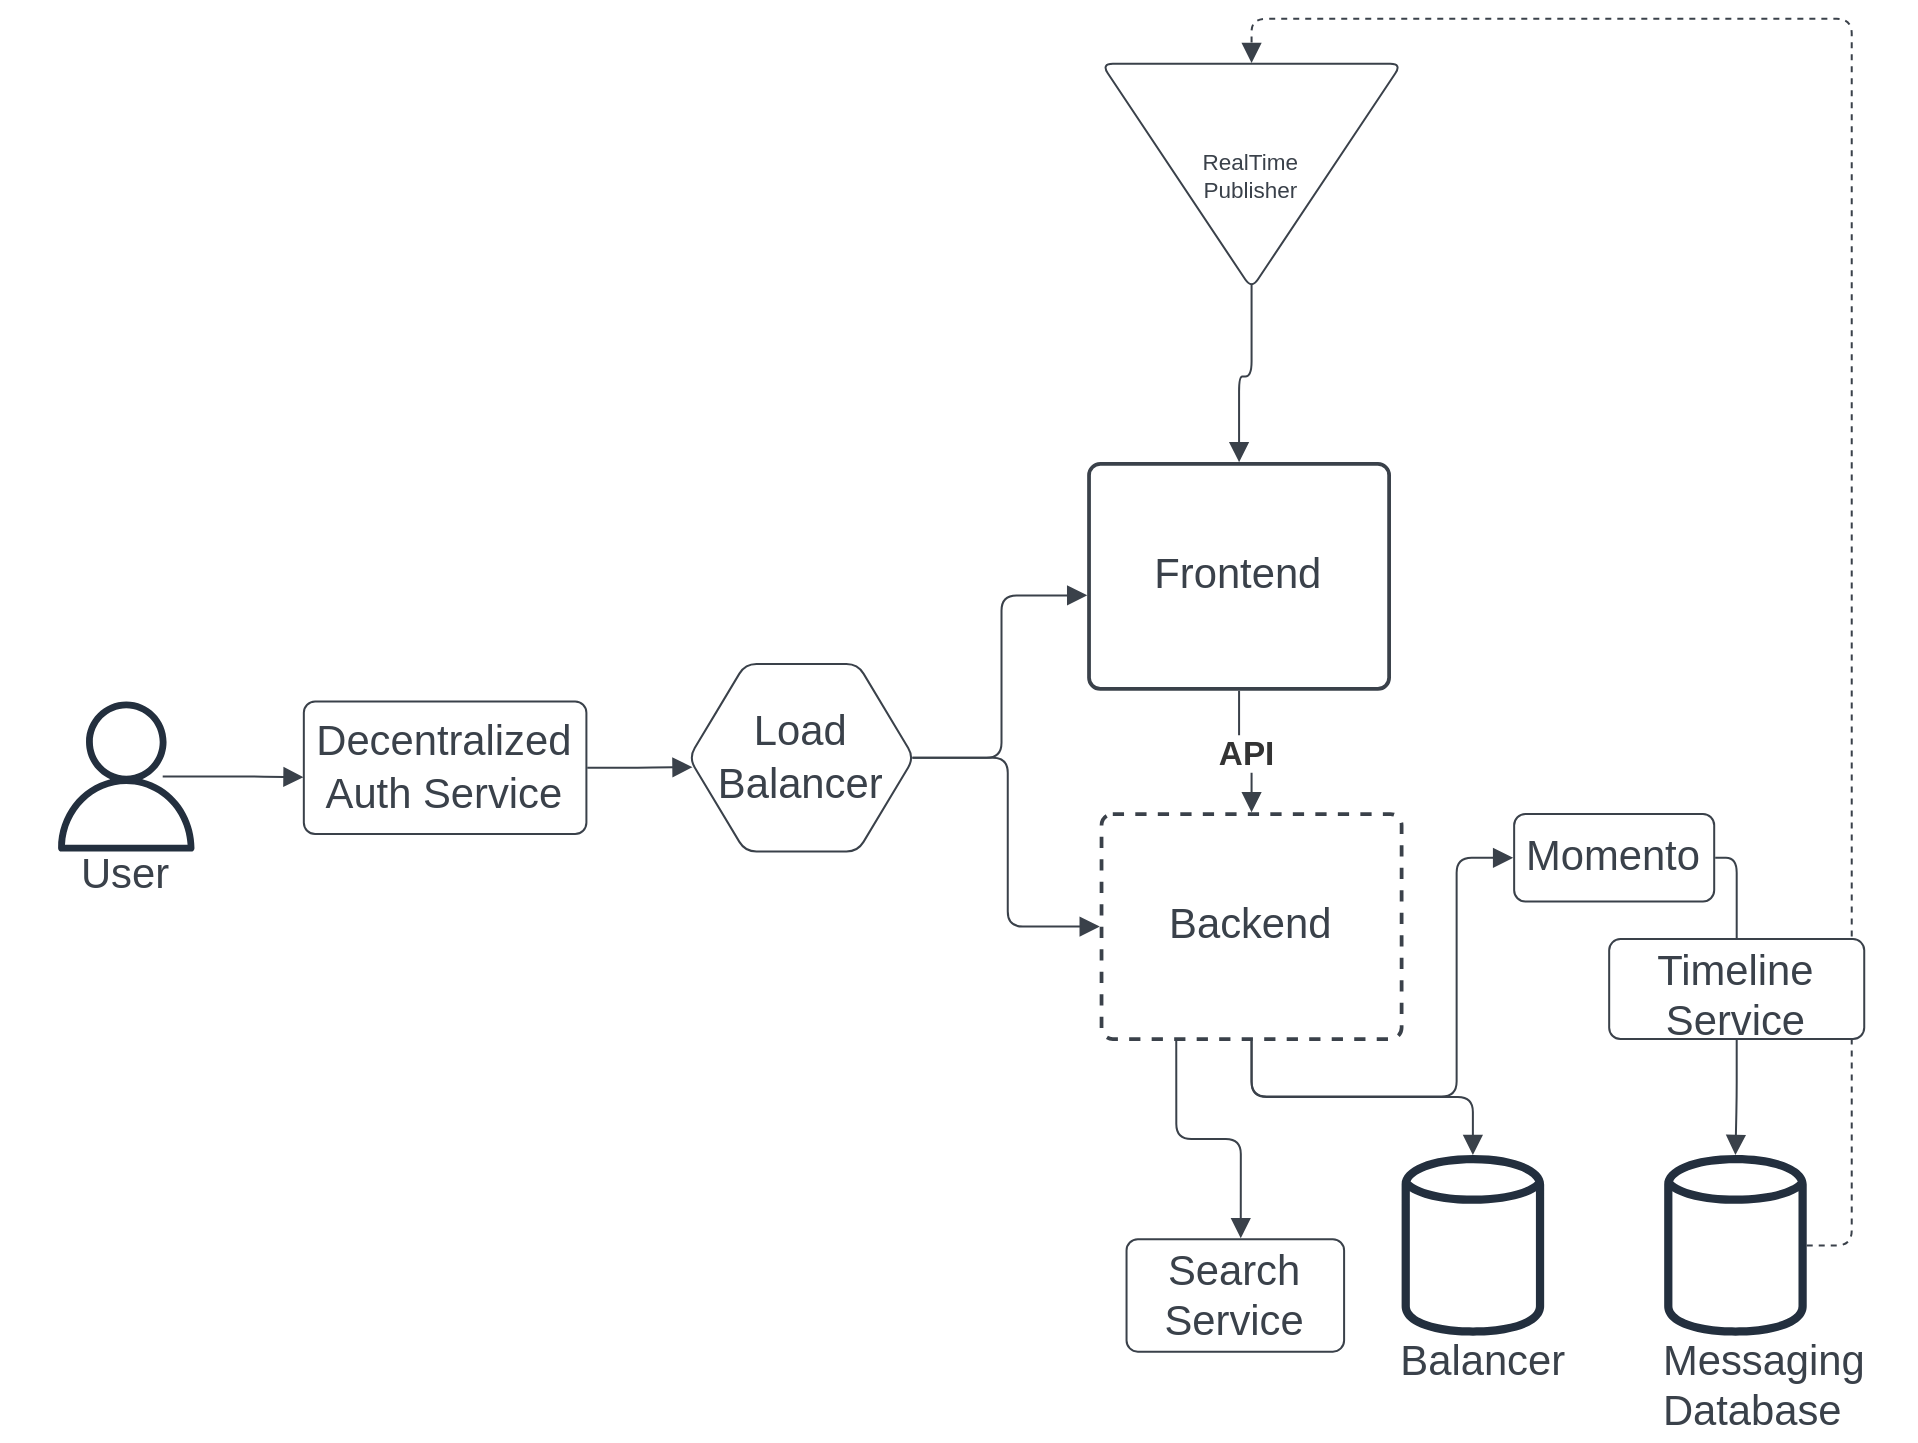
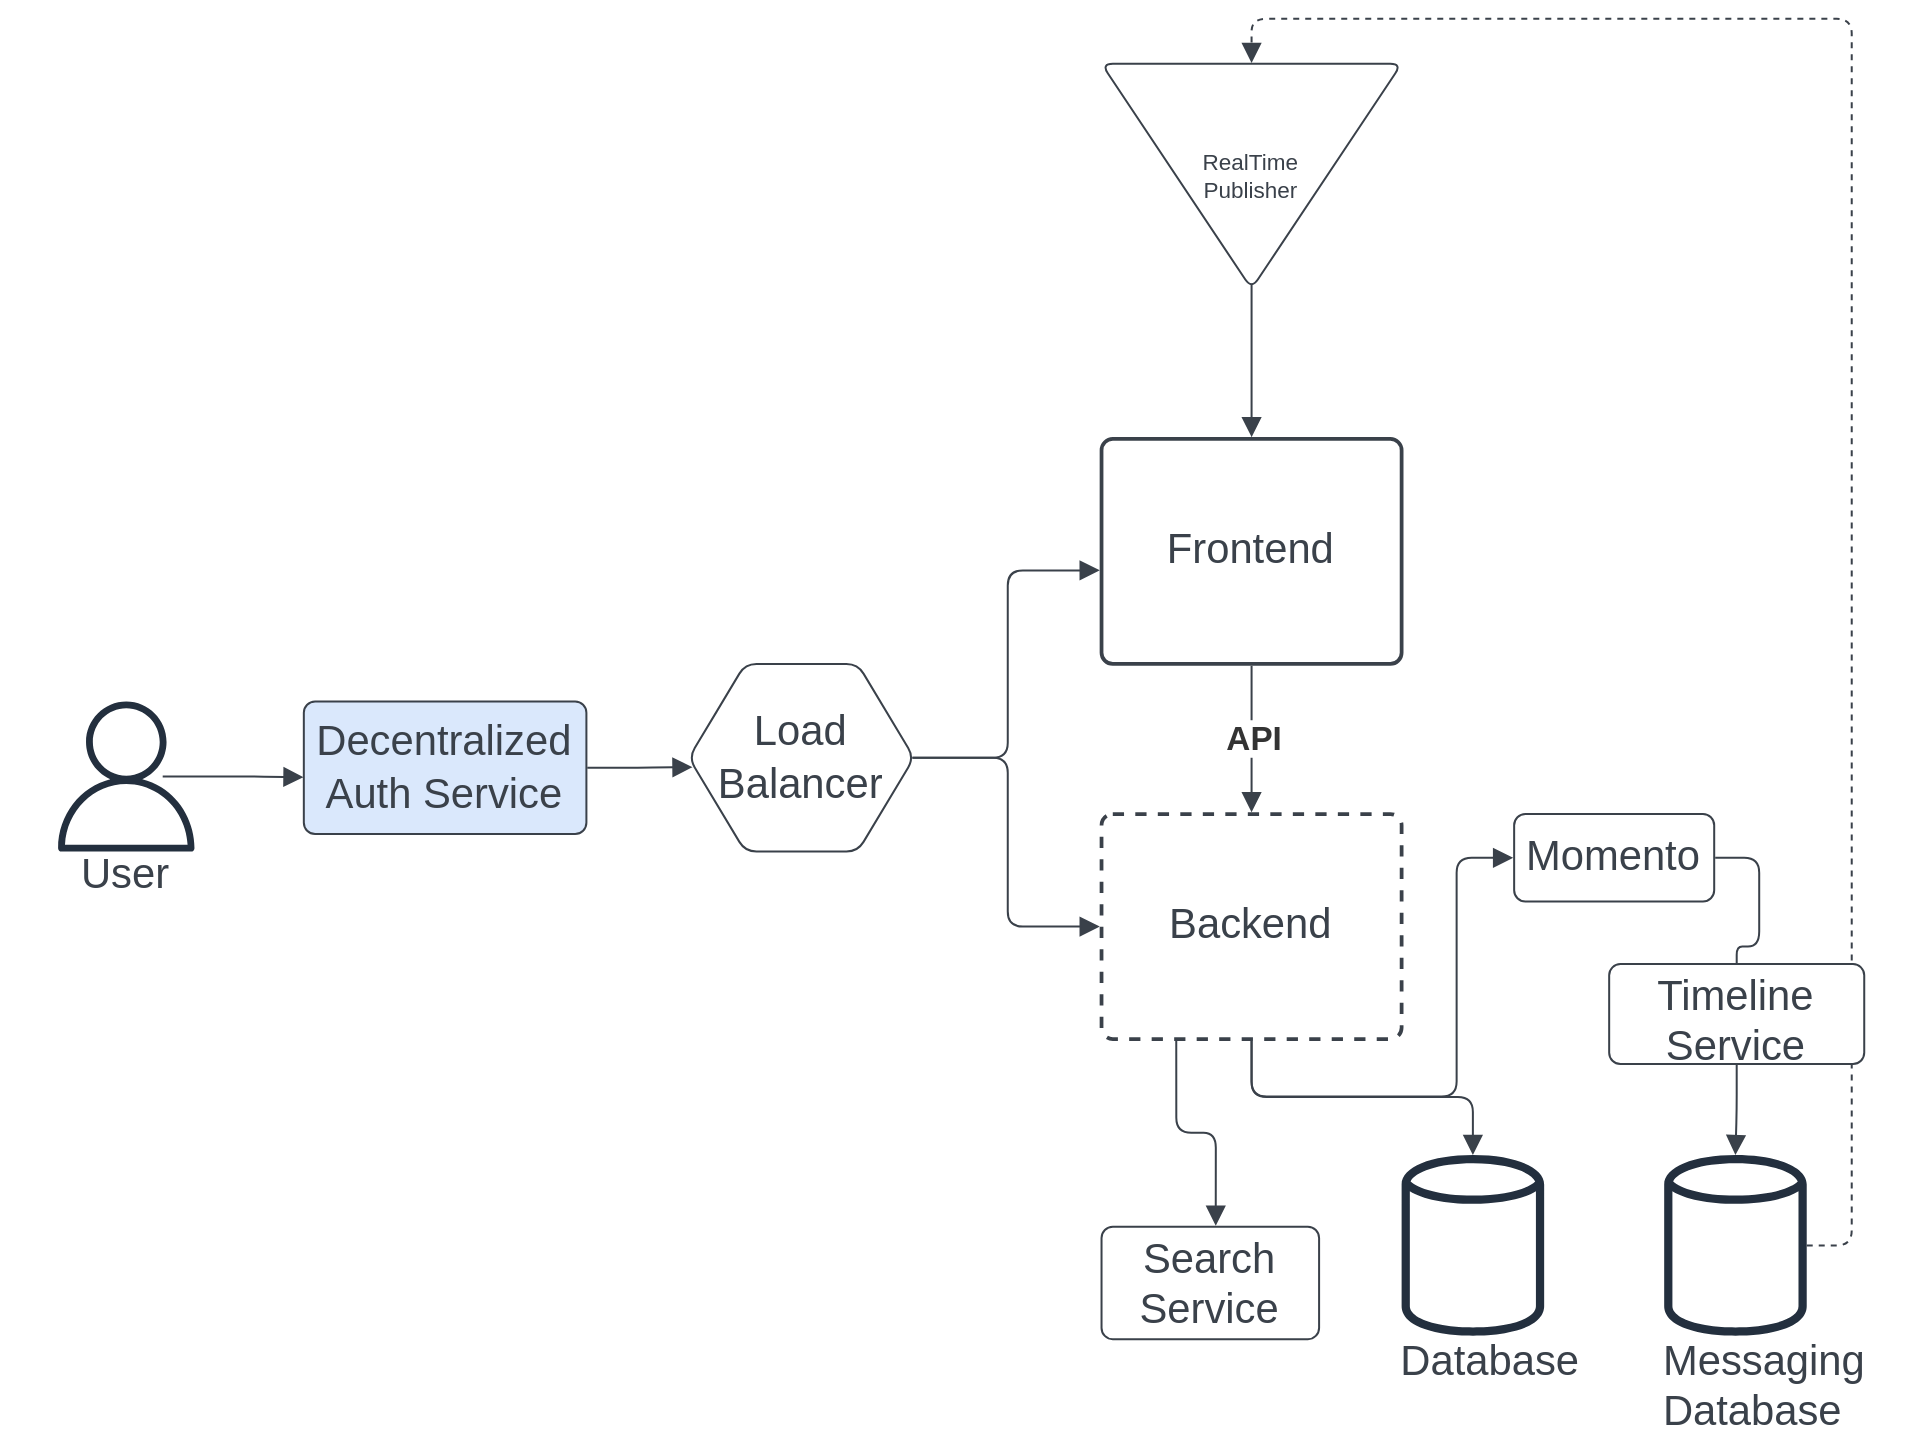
- <mxCell id="4" value="Frontend" style="html=1;overflow=block;blockSpacing=1;whiteSpace=wrap;fontSize=16.7;fontColor=#3a414a;spacing=9;strokeColor=#3a414a;strokeOpacity=100;rounded=1;absoluteArcSize=1;arcSize=9;strokeWidth=1.5;lucidId=H2p0HrEhP8Q_;" parent="1" vertex="1"><mxGeometry x="435" y="180" width="120" height="90" as="geometry" /></mxCell>
+ <mxCell id="4" value="Frontend" style="html=1;overflow=block;blockSpacing=1;whiteSpace=wrap;fontSize=16.7;fontColor=#3a414a;spacing=9;strokeColor=#3a414a;strokeOpacity=100;rounded=1;absoluteArcSize=1;arcSize=9;strokeWidth=1.5;lucidId=H2p0HrEhP8Q_;" parent="1" vertex="1"><mxGeometry x="440" y="170" width="120" height="90" as="geometry" /></mxCell>
- <mxCell id="16" value="Decentralized Auth Service" style="html=1;overflow=block;blockSpacing=1;whiteSpace=wrap;fontSize=16.7;fontColor=#3a414a;spacing=3.8;strokeColor=#3a414a;strokeOpacity=100;rounded=1;absoluteArcSize=1;arcSize=9;strokeWidth=0.8;lucidId=uKr0hSctViei;" parent="1" vertex="1"><mxGeometry x="121" y="275" width="113" height="53" as="geometry" /></mxCell>
+ <mxCell id="16" value="Decentralized Auth Service" style="html=1;overflow=block;blockSpacing=1;whiteSpace=wrap;fontSize=16.7;fontColor=#3a414a;spacing=3.8;strokeColor=#3a414a;strokeOpacity=100;rounded=1;absoluteArcSize=1;arcSize=9;strokeWidth=0.8;lucidId=uKr0hSctViei;fillColor=#dae8fc;" parent="1" vertex="1"><mxGeometry x="121" y="275" width="113" height="53" as="geometry" /></mxCell>
- <mxCell id="25" value="Timeline Service" style="html=1;overflow=block;blockSpacing=1;whiteSpace=wrap;fontSize=16.7;fontColor=#3a414a;spacing=3.8;strokeColor=#3a414a;strokeOpacity=100;rounded=1;absoluteArcSize=1;arcSize=9;strokeWidth=0.8;lucidId=Pis0o3OIh4~G;" parent="1" vertex="1"><mxGeometry x="643" y="370" width="102" height="40" as="geometry" /></mxCell>
+ <mxCell id="25" value="Timeline Service" style="html=1;overflow=block;blockSpacing=1;whiteSpace=wrap;fontSize=16.7;fontColor=#3a414a;spacing=3.8;strokeColor=#3a414a;strokeOpacity=100;rounded=1;absoluteArcSize=1;arcSize=9;strokeWidth=0.8;lucidId=Pis0o3OIh4~G;" parent="1" vertex="1"><mxGeometry x="643" y="380" width="102" height="40" as="geometry" /></mxCell>
- <mxCell id="19" value="Search Service" style="html=1;overflow=block;blockSpacing=1;whiteSpace=wrap;fontSize=16.7;fontColor=#3a414a;spacing=3.8;strokeColor=#3a414a;strokeOpacity=100;rounded=1;absoluteArcSize=1;arcSize=9;strokeWidth=0.8;lucidId=dMr0P9dTUOqD;" parent="1" vertex="1"><mxGeometry x="450" y="490" width="87" height="45" as="geometry" /></mxCell>
+ <mxCell id="19" value="Search Service" style="html=1;overflow=block;blockSpacing=1;whiteSpace=wrap;fontSize=16.7;fontColor=#3a414a;spacing=3.8;strokeColor=#3a414a;strokeOpacity=100;rounded=1;absoluteArcSize=1;arcSize=9;strokeWidth=0.8;lucidId=dMr0P9dTUOqD;" parent="1" vertex="1"><mxGeometry x="440" y="485" width="87" height="45" as="geometry" /></mxCell>
- <mxCell id="5" value=" Balancer" style="html=1;overflow=block;blockSpacing=1;whiteSpace=wrap;shape=mxgraph.aws4.generic_database;labelPosition=center;verticalLabelPosition=bottom;align=center;verticalAlign=top;pointerEvents=1;fontSize=16.7;fontColor=#3a414a;spacing=0;strokeColor=#3a414a;strokeOpacity=100;rounded=1;absoluteArcSize=1;arcSize=9;fillColor=#232f3e;strokeWidth=0.8;lucidId=E4p0DzkR7F~S;" parent="1" vertex="1"><mxGeometry x="560" y="455" width="57" height="75" as="geometry" /></mxCell>
+ <mxCell id="5" value=" Database" style="html=1;overflow=block;blockSpacing=1;whiteSpace=wrap;shape=mxgraph.aws4.generic_database;labelPosition=center;verticalLabelPosition=bottom;align=center;verticalAlign=top;pointerEvents=1;fontSize=16.7;fontColor=#3a414a;spacing=0;strokeColor=#3a414a;strokeOpacity=100;rounded=1;absoluteArcSize=1;arcSize=9;fillColor=#232f3e;strokeWidth=0.8;lucidId=E4p0DzkR7F~S;" parent="1" vertex="1"><mxGeometry x="560" y="455" width="57" height="75" as="geometry" /></mxCell>
